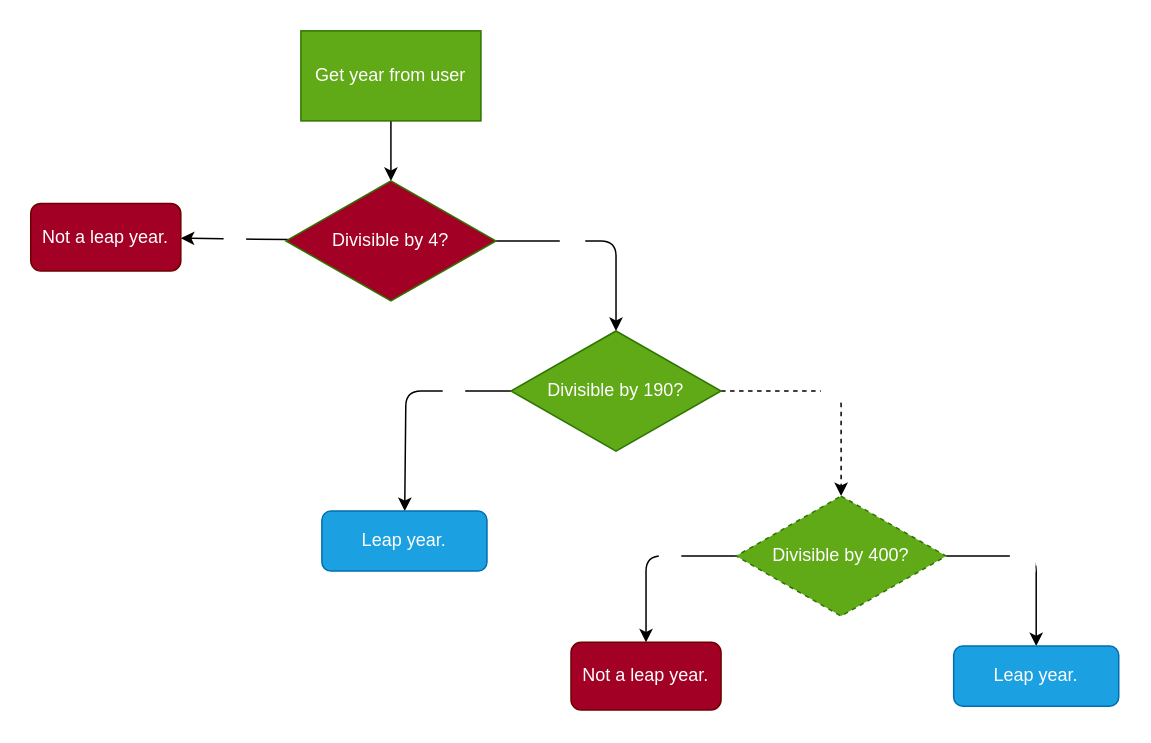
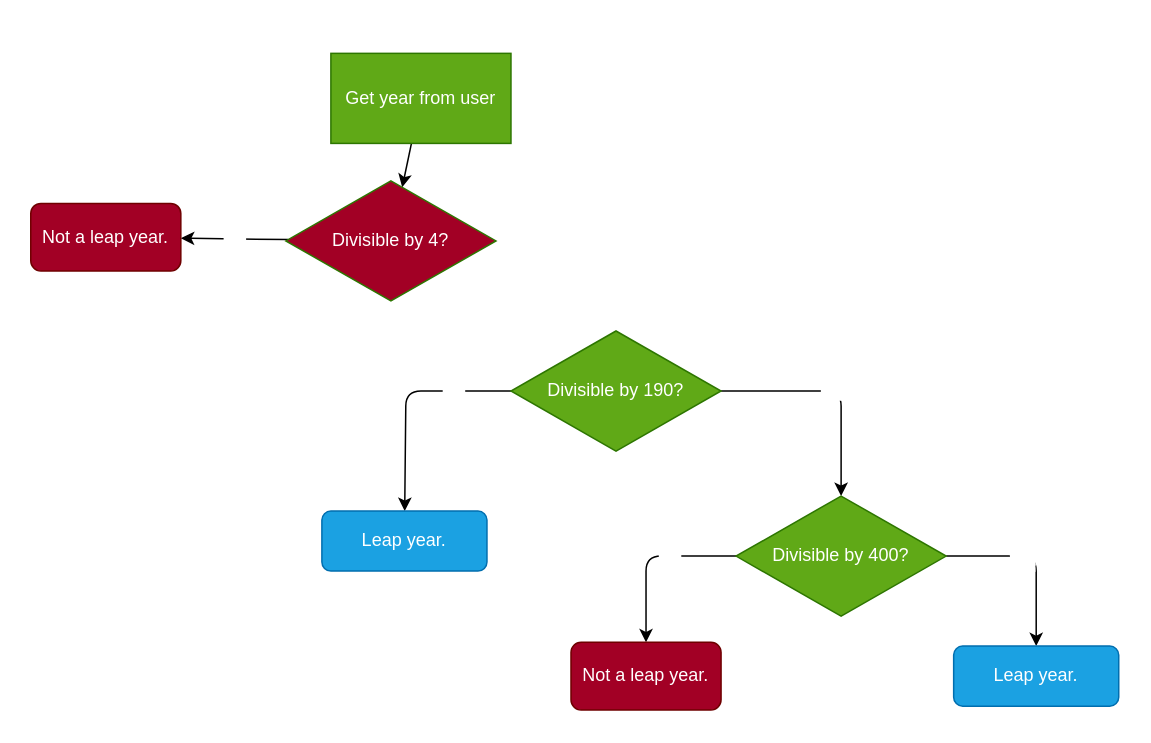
- <mxCell id="3" value="Get year from user" style="whiteSpace=wrap;html=1;fillColor=#60a917;strokeColor=#2D7600;fontColor=#ffffff;" vertex="1" parent="1"><mxGeometry x="200" y="20" width="120" height="60" as="geometry" /></mxCell>
+ <mxCell id="3" value="Get year from user" style="whiteSpace=wrap;html=1;fillColor=#60a917;strokeColor=#2D7600;fontColor=#ffffff;" vertex="1" parent="1"><mxGeometry x="220" y="35" width="120" height="60" as="geometry" /></mxCell>
- <mxCell id="5" value="" style="edgeStyle=none;html=1;fontColor=#FFFFFF;entryX=0.5;entryY=0;entryDx=0;entryDy=0;" edge="1" parent="1" source="7" target="12"><mxGeometry relative="1" as="geometry"><mxPoint x="430" y="160" as="targetPoint" /><Array as="points"><mxPoint x="410" y="160" /></Array></mxGeometry></mxCell>
- <mxCell id="6" value="Yes" style="edgeLabel;html=1;align=center;verticalAlign=middle;resizable=0;points=[];fontColor=#FFFFFF;" vertex="1" connectable="0" parent="5"><mxGeometry x="-0.286" y="-2" relative="1" as="geometry"><mxPoint as="offset" /></mxGeometry></mxCell>
- <mxCell id="9" value="Yes" style="edgeStyle=none;html=1;fontColor=#FFFFFF;dashed=1;" edge="1" parent="1" source="12" target="17"><mxGeometry relative="1" as="geometry"><Array as="points"><mxPoint x="560" y="260" /></Array></mxGeometry></mxCell>
+ <mxCell id="9" value="Yes" style="edgeStyle=none;html=1;fontColor=#FFFFFF;" edge="1" parent="1" source="12" target="17"><mxGeometry relative="1" as="geometry"><Array as="points"><mxPoint x="560" y="260" /></Array></mxGeometry></mxCell>
- <mxCell id="17" value="Divisible by 400?" style="rhombus;whiteSpace=wrap;html=1;fillColor=#60a917;strokeColor=#2D7600;fontColor=#ffffff;dashed=1;" vertex="1" parent="1"><mxGeometry x="490" y="330" width="140" height="80" as="geometry" /></mxCell>
+ <mxCell id="17" value="Divisible by 400?" style="rhombus;whiteSpace=wrap;html=1;fillColor=#60a917;strokeColor=#2D7600;fontColor=#ffffff;" vertex="1" parent="1"><mxGeometry x="490" y="330" width="140" height="80" as="geometry" /></mxCell>
